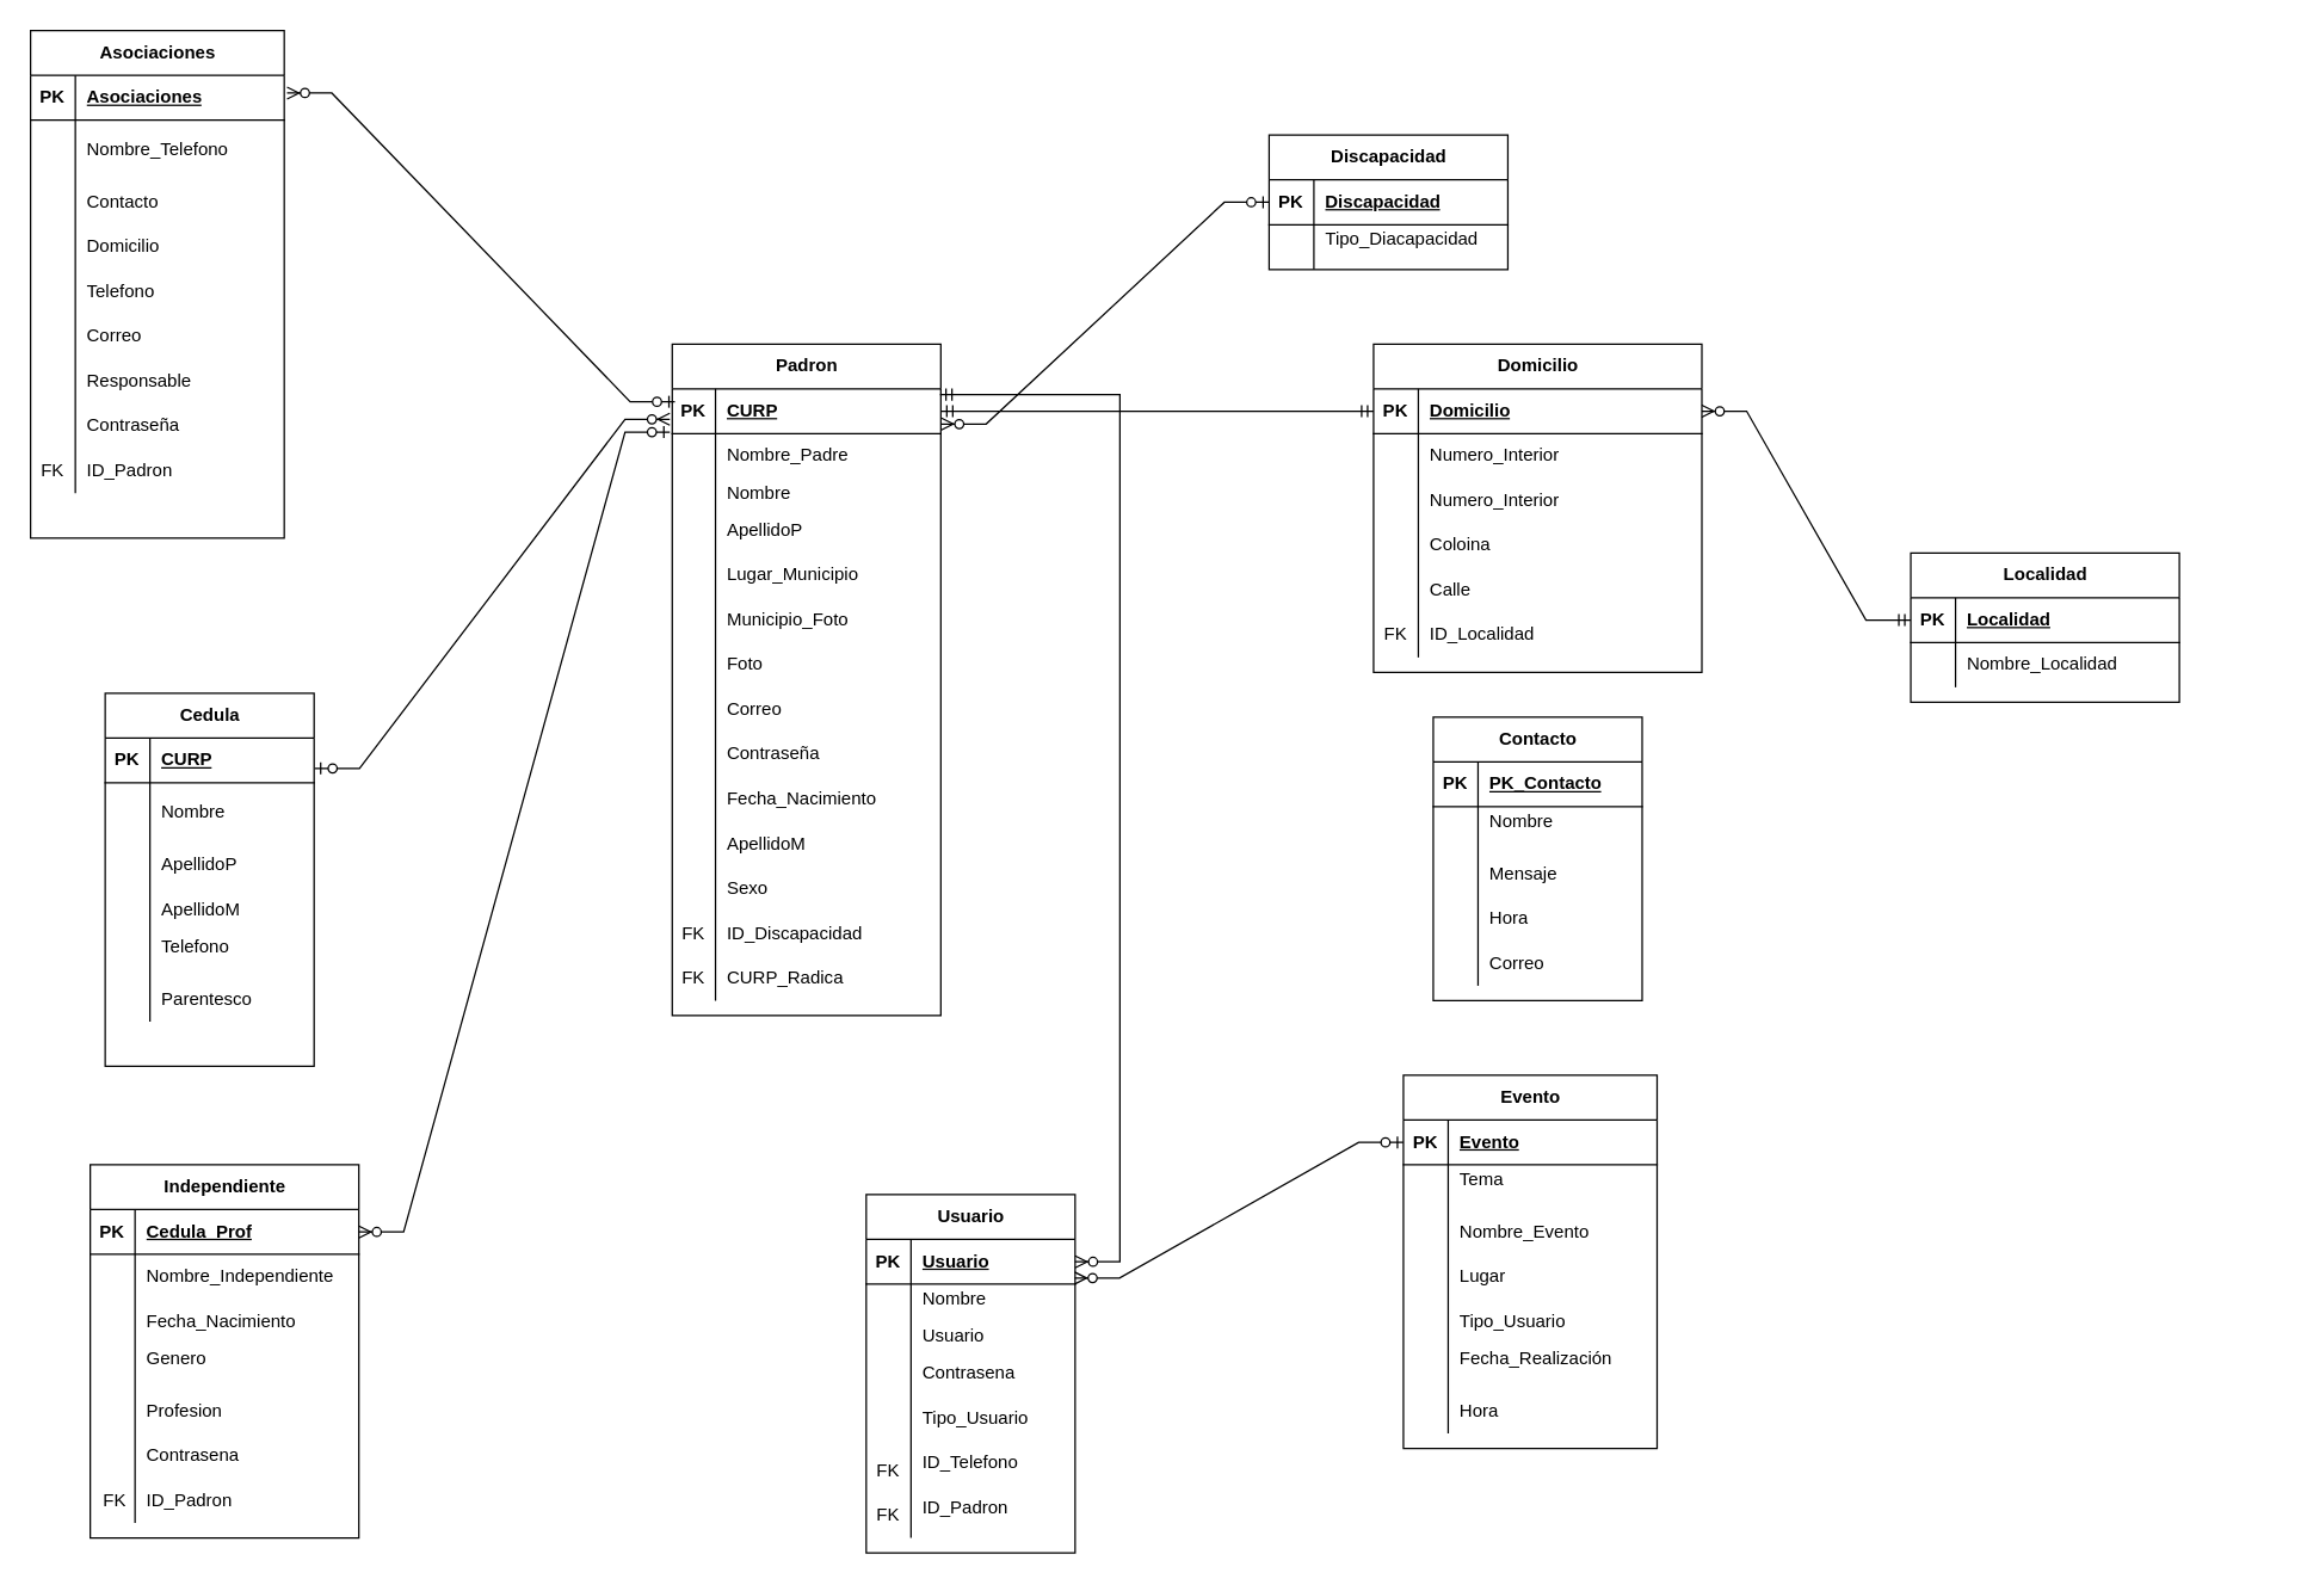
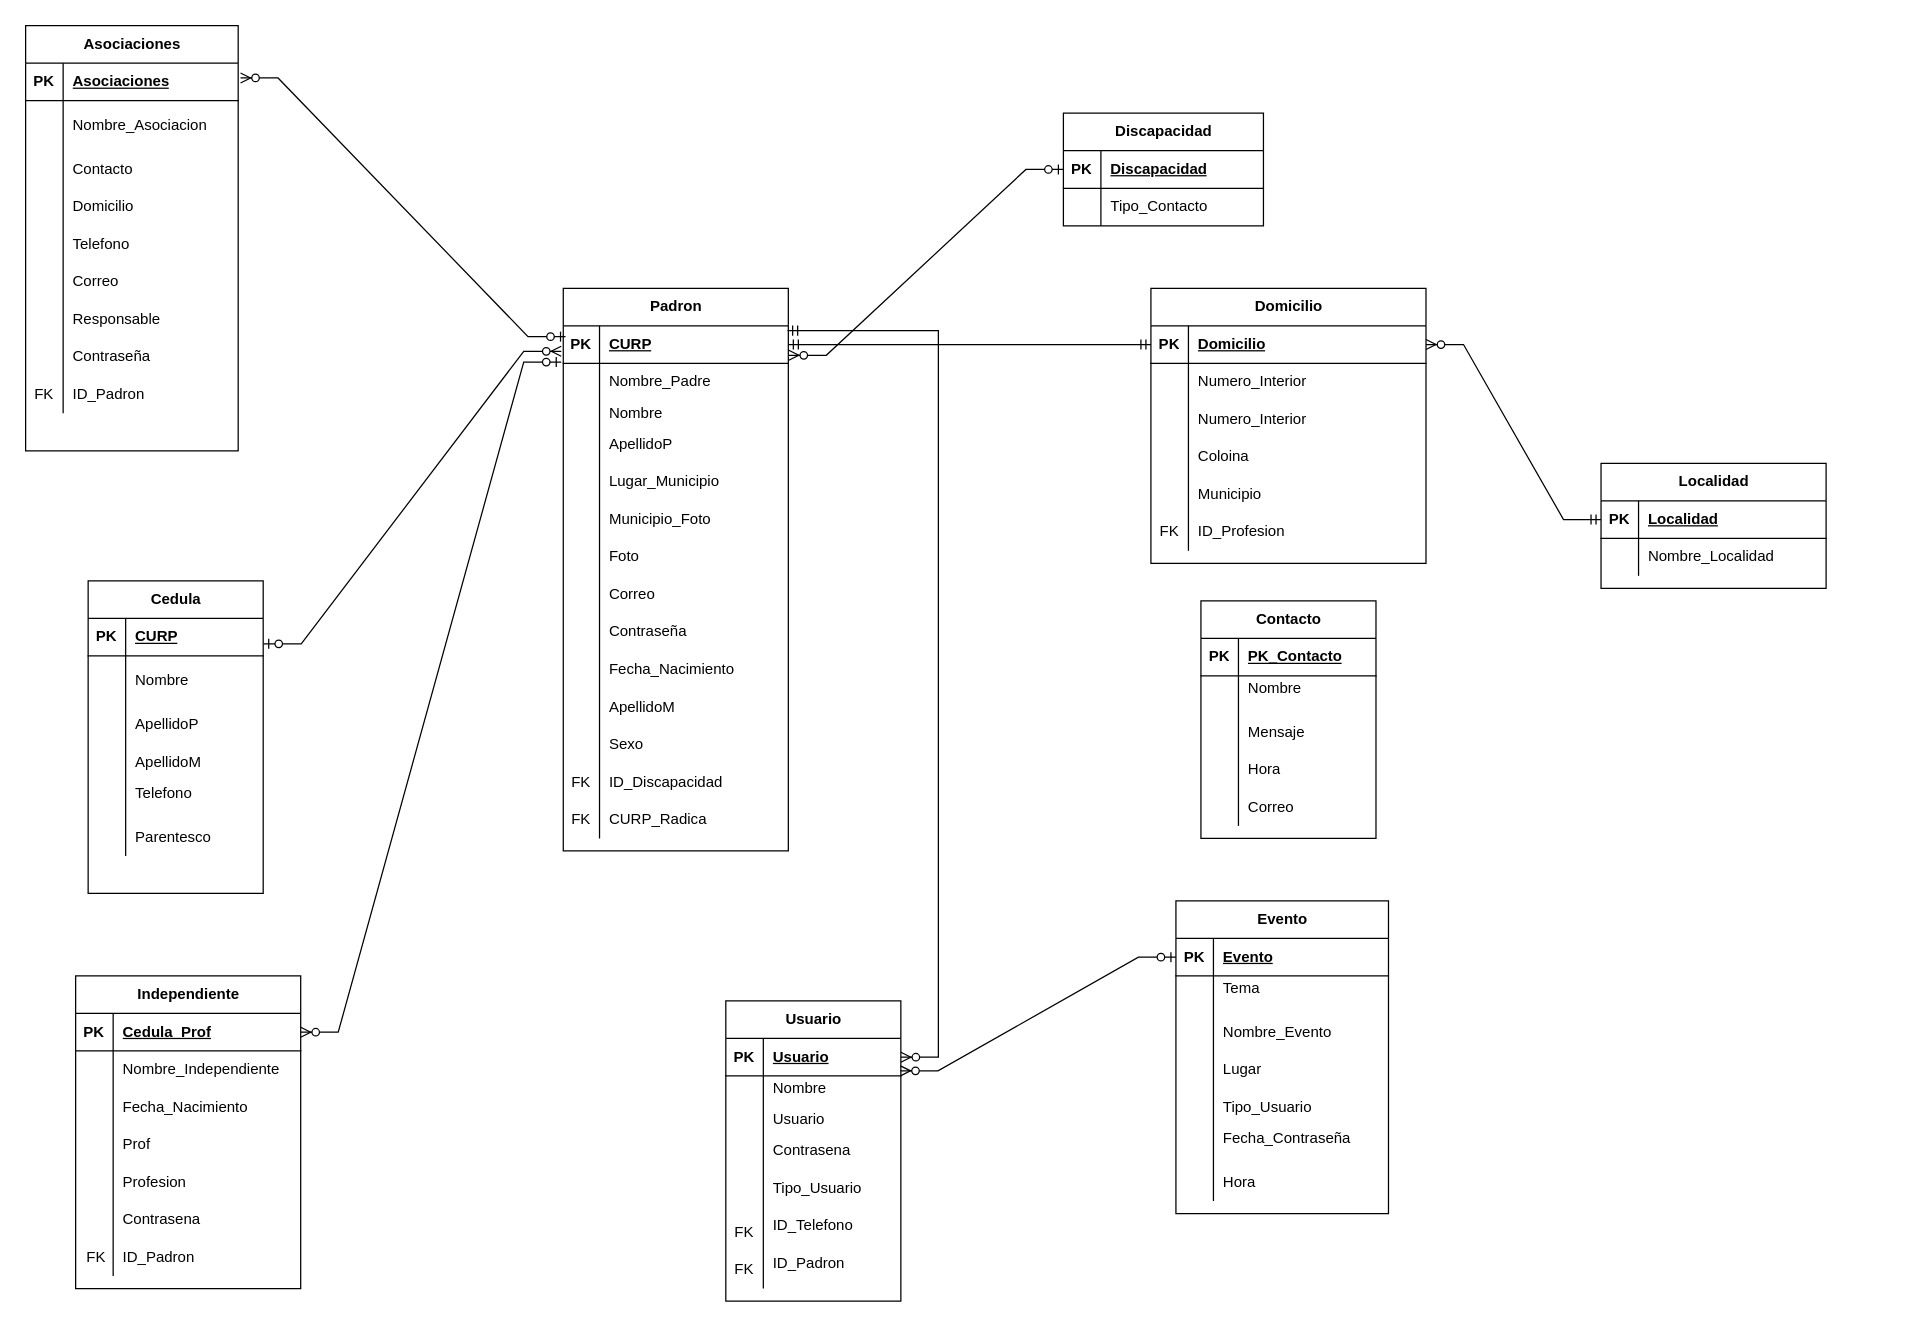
- <mxCell id="8" value="Nombre_Telefono&amp;nbsp; &amp;nbsp;" style="shape=partialRectangle;connectable=0;fillColor=none;top=0;left=0;bottom=0;right=0;align=left;spacingLeft=6;overflow=hidden;whiteSpace=wrap;html=1;" parent="6" vertex="1"><mxGeometry x="30" width="140.0" height="40" as="geometry"><mxRectangle width="140.0" height="40" as="alternateBounds" /></mxGeometry></mxCell>
+ <mxCell id="8" value="Nombre_Asociacion&amp;nbsp; &amp;nbsp;" style="shape=partialRectangle;connectable=0;fillColor=none;top=0;left=0;bottom=0;right=0;align=left;spacingLeft=6;overflow=hidden;whiteSpace=wrap;html=1;" parent="6" vertex="1"><mxGeometry x="30" width="140.0" height="40" as="geometry"><mxRectangle width="140.0" height="40" as="alternateBounds" /></mxGeometry></mxCell>
- <mxCell id="79" value="Tipo_Diacapacidad&amp;nbsp; &amp;nbsp; &amp;nbsp; &amp;nbsp; &amp;nbsp; &amp;nbsp; &amp;nbsp;" style="shape=partialRectangle;connectable=0;fillColor=none;top=0;left=0;bottom=0;right=0;align=left;spacingLeft=6;overflow=hidden;whiteSpace=wrap;html=1;" parent="77" vertex="1"><mxGeometry x="30" width="130" height="30" as="geometry"><mxRectangle width="130" height="30" as="alternateBounds" /></mxGeometry></mxCell>
+ <mxCell id="79" value="Tipo_Contacto&amp;nbsp; &amp;nbsp; &amp;nbsp; &amp;nbsp; &amp;nbsp; &amp;nbsp; &amp;nbsp;" style="shape=partialRectangle;connectable=0;fillColor=none;top=0;left=0;bottom=0;right=0;align=left;spacingLeft=6;overflow=hidden;whiteSpace=wrap;html=1;" parent="77" vertex="1"><mxGeometry x="30" width="130" height="30" as="geometry"><mxRectangle width="130" height="30" as="alternateBounds" /></mxGeometry></mxCell>
- <mxCell id="95" value="Calle&amp;nbsp; &amp;nbsp; &amp;nbsp; &amp;nbsp; &amp;nbsp; &amp;nbsp; &amp;nbsp; &amp;nbsp; &amp;nbsp; &amp;nbsp; &amp;nbsp; &amp;nbsp; &amp;nbsp; &amp;nbsp; &amp;nbsp;&amp;nbsp;" style="shape=partialRectangle;connectable=0;fillColor=none;top=0;left=0;bottom=0;right=0;align=left;spacingLeft=6;overflow=hidden;whiteSpace=wrap;html=1;" parent="93" vertex="1"><mxGeometry x="30" width="190" height="30" as="geometry"><mxRectangle width="190" height="30" as="alternateBounds" /></mxGeometry></mxCell>
+ <mxCell id="95" value="Municipio&amp;nbsp; &amp;nbsp; &amp;nbsp; &amp;nbsp; &amp;nbsp; &amp;nbsp; &amp;nbsp; &amp;nbsp; &amp;nbsp; &amp;nbsp; &amp;nbsp; &amp;nbsp; &amp;nbsp; &amp;nbsp; &amp;nbsp;&amp;nbsp;" style="shape=partialRectangle;connectable=0;fillColor=none;top=0;left=0;bottom=0;right=0;align=left;spacingLeft=6;overflow=hidden;whiteSpace=wrap;html=1;" parent="93" vertex="1"><mxGeometry x="30" width="190" height="30" as="geometry"><mxRectangle width="190" height="30" as="alternateBounds" /></mxGeometry></mxCell>
- <mxCell id="98" value="ID_Localidad&amp;nbsp; &amp;nbsp; &amp;nbsp; &amp;nbsp; &amp;nbsp; &amp;nbsp; &amp;nbsp; &amp;nbsp; &amp;nbsp;" style="shape=partialRectangle;connectable=0;fillColor=none;top=0;left=0;bottom=0;right=0;align=left;spacingLeft=6;overflow=hidden;whiteSpace=wrap;html=1;" parent="96" vertex="1"><mxGeometry x="30" width="190" height="30" as="geometry"><mxRectangle width="190" height="30" as="alternateBounds" /></mxGeometry></mxCell>
+ <mxCell id="98" value="ID_Profesion&amp;nbsp; &amp;nbsp; &amp;nbsp; &amp;nbsp; &amp;nbsp; &amp;nbsp; &amp;nbsp; &amp;nbsp; &amp;nbsp;" style="shape=partialRectangle;connectable=0;fillColor=none;top=0;left=0;bottom=0;right=0;align=left;spacingLeft=6;overflow=hidden;whiteSpace=wrap;html=1;" parent="96" vertex="1"><mxGeometry x="30" width="190" height="30" as="geometry"><mxRectangle width="190" height="30" as="alternateBounds" /></mxGeometry></mxCell>
- <mxCell id="170" value="Genero&amp;nbsp; &amp;nbsp; &amp;nbsp; &amp;nbsp; &amp;nbsp; &amp;nbsp; &amp;nbsp; &amp;nbsp; &amp;nbsp; &amp;nbsp; &amp;nbsp; &amp;nbsp; &amp;nbsp; &amp;nbsp; &amp;nbsp; &amp;nbsp;" style="shape=partialRectangle;connectable=0;fillColor=none;top=0;left=0;bottom=0;right=0;align=left;spacingLeft=6;overflow=hidden;whiteSpace=wrap;html=1;" parent="168" vertex="1"><mxGeometry x="30" width="150.0" height="30" as="geometry"><mxRectangle width="150.0" height="30" as="alternateBounds" /></mxGeometry></mxCell>
+ <mxCell id="170" value="Prof&amp;nbsp; &amp;nbsp; &amp;nbsp; &amp;nbsp; &amp;nbsp; &amp;nbsp; &amp;nbsp; &amp;nbsp; &amp;nbsp; &amp;nbsp; &amp;nbsp; &amp;nbsp; &amp;nbsp; &amp;nbsp; &amp;nbsp; &amp;nbsp;" style="shape=partialRectangle;connectable=0;fillColor=none;top=0;left=0;bottom=0;right=0;align=left;spacingLeft=6;overflow=hidden;whiteSpace=wrap;html=1;" parent="168" vertex="1"><mxGeometry x="30" width="150.0" height="30" as="geometry"><mxRectangle width="150.0" height="30" as="alternateBounds" /></mxGeometry></mxCell>
- <mxCell id="148" value="Fecha_Realización&amp;nbsp; &amp;nbsp; &amp;nbsp; &amp;nbsp; &amp;nbsp;" style="shape=partialRectangle;connectable=0;fillColor=none;top=0;left=0;bottom=0;right=0;align=left;spacingLeft=6;overflow=hidden;whiteSpace=wrap;html=1;" parent="146" vertex="1"><mxGeometry x="30" width="140" height="30" as="geometry"><mxRectangle width="140" height="30" as="alternateBounds" /></mxGeometry></mxCell>
+ <mxCell id="148" value="Fecha_Contraseña&amp;nbsp; &amp;nbsp; &amp;nbsp; &amp;nbsp; &amp;nbsp;" style="shape=partialRectangle;connectable=0;fillColor=none;top=0;left=0;bottom=0;right=0;align=left;spacingLeft=6;overflow=hidden;whiteSpace=wrap;html=1;" parent="146" vertex="1"><mxGeometry x="30" width="140" height="30" as="geometry"><mxRectangle width="140" height="30" as="alternateBounds" /></mxGeometry></mxCell>
